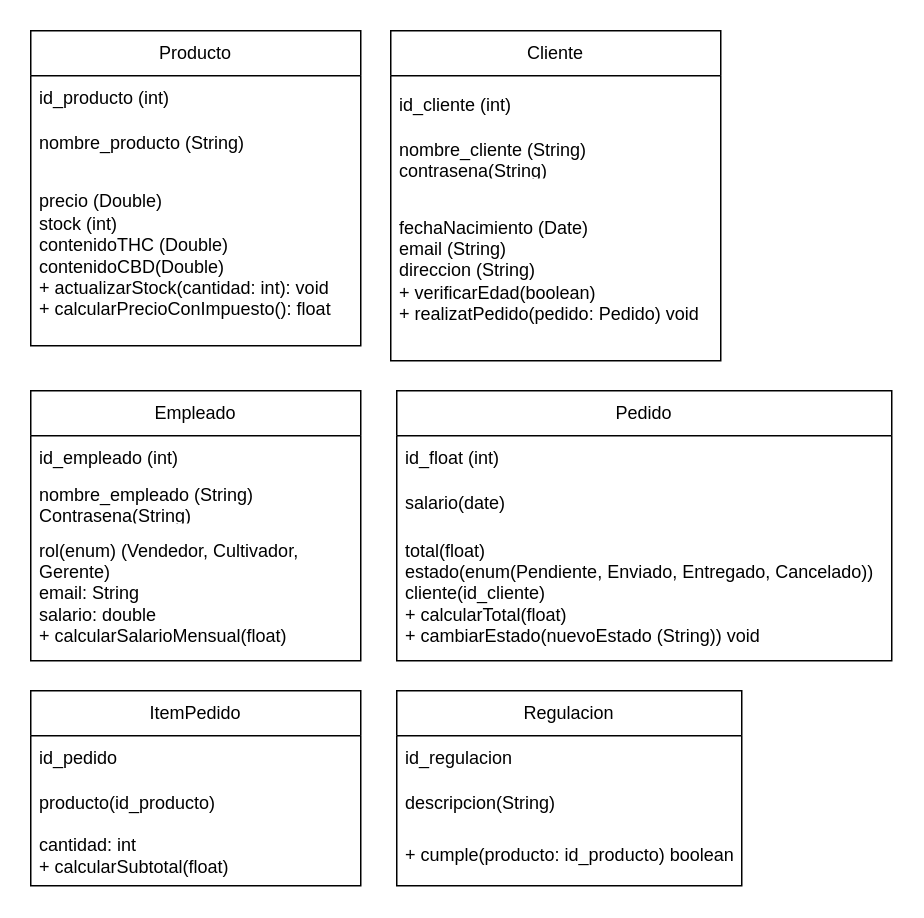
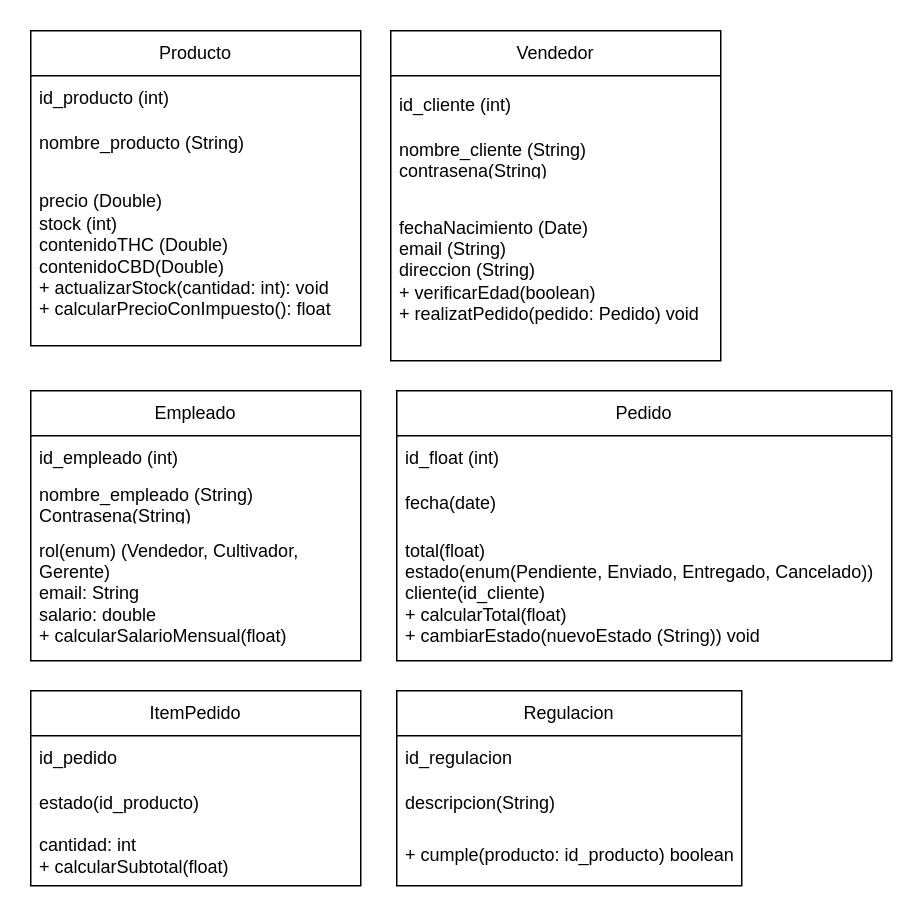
- <mxCell id="6" value="Cliente" style="swimlane;fontStyle=0;childLayout=stackLayout;horizontal=1;startSize=30;horizontalStack=0;resizeParent=1;resizeParentMax=0;resizeLast=0;collapsible=1;marginBottom=0;whiteSpace=wrap;html=1;" parent="1" vertex="1"><mxGeometry x="260" y="20" width="220" height="220" as="geometry" /></mxCell>
+ <mxCell id="6" value="Vendedor" style="swimlane;fontStyle=0;childLayout=stackLayout;horizontal=1;startSize=30;horizontalStack=0;resizeParent=1;resizeParentMax=0;resizeLast=0;collapsible=1;marginBottom=0;whiteSpace=wrap;html=1;" parent="1" vertex="1"><mxGeometry x="260" y="20" width="220" height="220" as="geometry" /></mxCell>
- <mxCell id="16" value="salario(date)" style="text;strokeColor=none;fillColor=none;align=left;verticalAlign=middle;spacingLeft=4;spacingRight=4;overflow=hidden;points=[[0,0.5],[1,0.5]];portConstraint=eastwest;rotatable=0;whiteSpace=wrap;html=1;" parent="14" vertex="1"><mxGeometry y="60" width="330" height="30" as="geometry" /></mxCell>
+ <mxCell id="16" value="fecha(date)" style="text;strokeColor=none;fillColor=none;align=left;verticalAlign=middle;spacingLeft=4;spacingRight=4;overflow=hidden;points=[[0,0.5],[1,0.5]];portConstraint=eastwest;rotatable=0;whiteSpace=wrap;html=1;" parent="14" vertex="1"><mxGeometry y="60" width="330" height="30" as="geometry" /></mxCell>
- <mxCell id="20" value="producto(id_producto)" style="text;strokeColor=none;fillColor=none;align=left;verticalAlign=middle;spacingLeft=4;spacingRight=4;overflow=hidden;points=[[0,0.5],[1,0.5]];portConstraint=eastwest;rotatable=0;whiteSpace=wrap;html=1;" parent="18" vertex="1"><mxGeometry y="60" width="220" height="30" as="geometry" /></mxCell>
+ <mxCell id="20" value="estado(id_producto)" style="text;strokeColor=none;fillColor=none;align=left;verticalAlign=middle;spacingLeft=4;spacingRight=4;overflow=hidden;points=[[0,0.5],[1,0.5]];portConstraint=eastwest;rotatable=0;whiteSpace=wrap;html=1;" parent="18" vertex="1"><mxGeometry y="60" width="220" height="30" as="geometry" /></mxCell>
